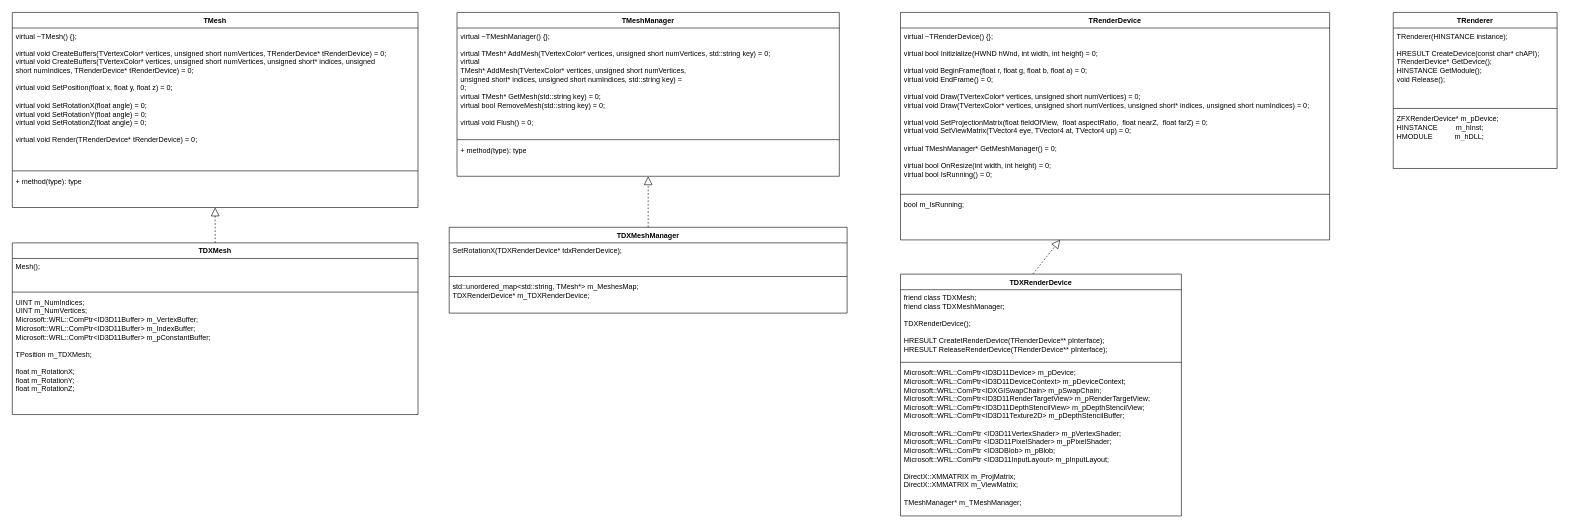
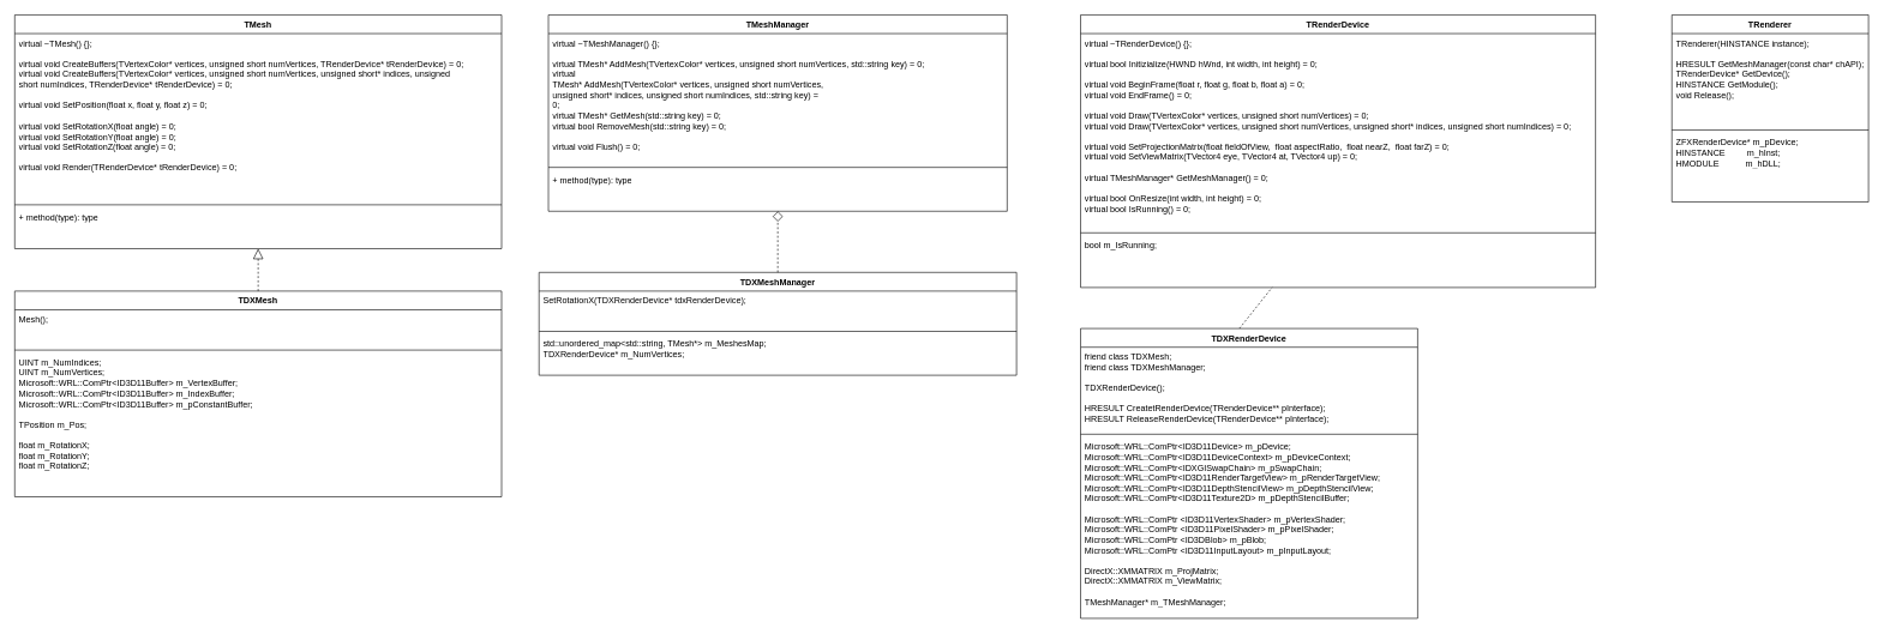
- <mxCell id="12" value="&lt;div&gt;TRenderer(HINSTANCE instance);&lt;/div&gt;&lt;div&gt;&lt;br&gt;&lt;/div&gt;&lt;div&gt;HRESULT CreateDevice(const char* chAPI);&lt;/div&gt;&lt;div&gt;TRenderDevice* GetDevice();&lt;/div&gt;&lt;div&gt;HINSTANCE GetModule();&lt;/div&gt;&lt;div&gt;void Release();&lt;br&gt;&lt;/div&gt;" style="text;strokeColor=none;fillColor=none;align=left;verticalAlign=top;spacingLeft=4;spacingRight=4;overflow=hidden;rotatable=0;points=[[0,0.5],[1,0.5]];portConstraint=eastwest;whiteSpace=wrap;html=1;" parent="11" vertex="1"><mxGeometry y="26" width="273" height="130" as="geometry" /></mxCell>
+ <mxCell id="12" value="&lt;div&gt;TRenderer(HINSTANCE instance);&lt;/div&gt;&lt;div&gt;&lt;br&gt;&lt;/div&gt;&lt;div&gt;HRESULT GetMeshManager(const char* chAPI);&lt;/div&gt;&lt;div&gt;TRenderDevice* GetDevice();&lt;/div&gt;&lt;div&gt;HINSTANCE GetModule();&lt;/div&gt;&lt;div&gt;void Release();&lt;br&gt;&lt;/div&gt;" style="text;strokeColor=none;fillColor=none;align=left;verticalAlign=top;spacingLeft=4;spacingRight=4;overflow=hidden;rotatable=0;points=[[0,0.5],[1,0.5]];portConstraint=eastwest;whiteSpace=wrap;html=1;" parent="11" vertex="1"><mxGeometry y="26" width="273" height="130" as="geometry" /></mxCell>
- <mxCell id="32" value="" style="endArrow=block;dashed=1;endFill=0;endSize=12;html=1;rounded=0;exitX=0.5;exitY=0;exitDx=0;exitDy=0;entryX=0.5;entryY=1;entryDx=0;entryDy=0;" parent="1" source="19" target="27" edge="1"><mxGeometry width="160" relative="1" as="geometry"><mxPoint x="579" y="313" as="sourcePoint" /><mxPoint x="891" y="326" as="targetPoint" /></mxGeometry></mxCell>
+ <mxCell id="32" value="" style="endArrow=diamond;dashed=1;endFill=0;endSize=12;html=1;rounded=0;exitX=0.5;exitY=0;exitDx=0;exitDy=0;entryX=0.5;entryY=1;entryDx=0;entryDy=0;" parent="1" source="19" target="27" edge="1"><mxGeometry width="160" relative="1" as="geometry"><mxPoint x="579" y="313" as="sourcePoint" /><mxPoint x="891" y="326" as="targetPoint" /></mxGeometry></mxCell>
- <mxCell id="6" value="" style="endArrow=block;dashed=1;endFill=0;endSize=12;html=1;rounded=0;entryX=0.372;entryY=0.997;entryDx=0;entryDy=0;entryPerimeter=0;exitX=0.471;exitY=0;exitDx=0;exitDy=0;exitPerimeter=0;" parent="1" source="7" target="5" edge="1"><mxGeometry width="160" relative="1" as="geometry"><mxPoint x="1769" y="478" as="sourcePoint" /><mxPoint x="1950" y="269" as="targetPoint" /></mxGeometry></mxCell>
+ <mxCell id="6" value="" style="endArrow=none;dashed=1;endFill=0;endSize=12;html=1;rounded=0;entryX=0.372;entryY=0.997;entryDx=0;entryDy=0;entryPerimeter=0;exitX=0.471;exitY=0;exitDx=0;exitDy=0;exitPerimeter=0;" parent="1" source="7" target="5" edge="1"><mxGeometry width="160" relative="1" as="geometry"><mxPoint x="1769" y="478" as="sourcePoint" /><mxPoint x="1950" y="269" as="targetPoint" /></mxGeometry></mxCell>
- <mxCell id="22" value="&lt;div&gt;std::unordered_map&amp;lt;std::string, TMesh*&amp;gt; m_MeshesMap;&lt;/div&gt;&lt;div&gt;TDXRenderDevice* m_TDXRenderDevice;&lt;br&gt;&lt;/div&gt;" style="text;strokeColor=none;fillColor=none;align=left;verticalAlign=top;spacingLeft=4;spacingRight=4;overflow=hidden;rotatable=0;points=[[0,0.5],[1,0.5]];portConstraint=eastwest;whiteSpace=wrap;html=1;" parent="19" vertex="1"><mxGeometry y="86" width="663" height="57" as="geometry" /></mxCell>
+ <mxCell id="22" value="&lt;div&gt;std::unordered_map&amp;lt;std::string, TMesh*&amp;gt; m_MeshesMap;&lt;/div&gt;&lt;div&gt;TDXRenderDevice* m_NumVertices;&lt;br&gt;&lt;/div&gt;" style="text;strokeColor=none;fillColor=none;align=left;verticalAlign=top;spacingLeft=4;spacingRight=4;overflow=hidden;rotatable=0;points=[[0,0.5],[1,0.5]];portConstraint=eastwest;whiteSpace=wrap;html=1;" parent="19" vertex="1"><mxGeometry y="86" width="663" height="57" as="geometry" /></mxCell>
- <mxCell id="18" value="&lt;div&gt;UINT m_NumIndices;&lt;br&gt;UINT m_NumVertices;&lt;br&gt;&lt;/div&gt;&lt;div&gt;Microsoft::WRL::ComPtr&amp;lt;ID3D11Buffer&amp;gt; m_VertexBuffer;&lt;/div&gt;&lt;div&gt;Microsoft::WRL::ComPtr&amp;lt;ID3D11Buffer&amp;gt; m_IndexBuffer;&lt;/div&gt;&lt;div&gt;Microsoft::WRL::ComPtr&amp;lt;ID3D11Buffer&amp;gt; m_pConstantBuffer;&lt;br&gt;&lt;/div&gt;&lt;div&gt;&lt;br&gt;&lt;/div&gt;&lt;div&gt;TPosition m_TDXMesh;&lt;br&gt;&lt;/div&gt;&lt;div&gt;&lt;br&gt;&lt;/div&gt;&lt;div&gt;float m_RotationX;&lt;/div&gt;&lt;div&gt;float m_RotationY;&lt;/div&gt;&lt;div&gt;float m_RotationZ;&lt;/div&gt;" style="text;strokeColor=none;fillColor=none;align=left;verticalAlign=top;spacingLeft=4;spacingRight=4;overflow=hidden;rotatable=0;points=[[0,0.5],[1,0.5]];portConstraint=eastwest;whiteSpace=wrap;html=1;" parent="15" vertex="1"><mxGeometry y="86" width="676" height="200" as="geometry" /></mxCell>
+ <mxCell id="18" value="&lt;div&gt;UINT m_NumIndices;&lt;br&gt;UINT m_NumVertices;&lt;br&gt;&lt;/div&gt;&lt;div&gt;Microsoft::WRL::ComPtr&amp;lt;ID3D11Buffer&amp;gt; m_VertexBuffer;&lt;/div&gt;&lt;div&gt;Microsoft::WRL::ComPtr&amp;lt;ID3D11Buffer&amp;gt; m_IndexBuffer;&lt;/div&gt;&lt;div&gt;Microsoft::WRL::ComPtr&amp;lt;ID3D11Buffer&amp;gt; m_pConstantBuffer;&lt;br&gt;&lt;/div&gt;&lt;div&gt;&lt;br&gt;&lt;/div&gt;&lt;div&gt;TPosition m_Pos;&lt;br&gt;&lt;/div&gt;&lt;div&gt;&lt;br&gt;&lt;/div&gt;&lt;div&gt;float m_RotationX;&lt;/div&gt;&lt;div&gt;float m_RotationY;&lt;/div&gt;&lt;div&gt;float m_RotationZ;&lt;/div&gt;" style="text;strokeColor=none;fillColor=none;align=left;verticalAlign=top;spacingLeft=4;spacingRight=4;overflow=hidden;rotatable=0;points=[[0,0.5],[1,0.5]];portConstraint=eastwest;whiteSpace=wrap;html=1;" parent="15" vertex="1"><mxGeometry y="86" width="676" height="200" as="geometry" /></mxCell>
